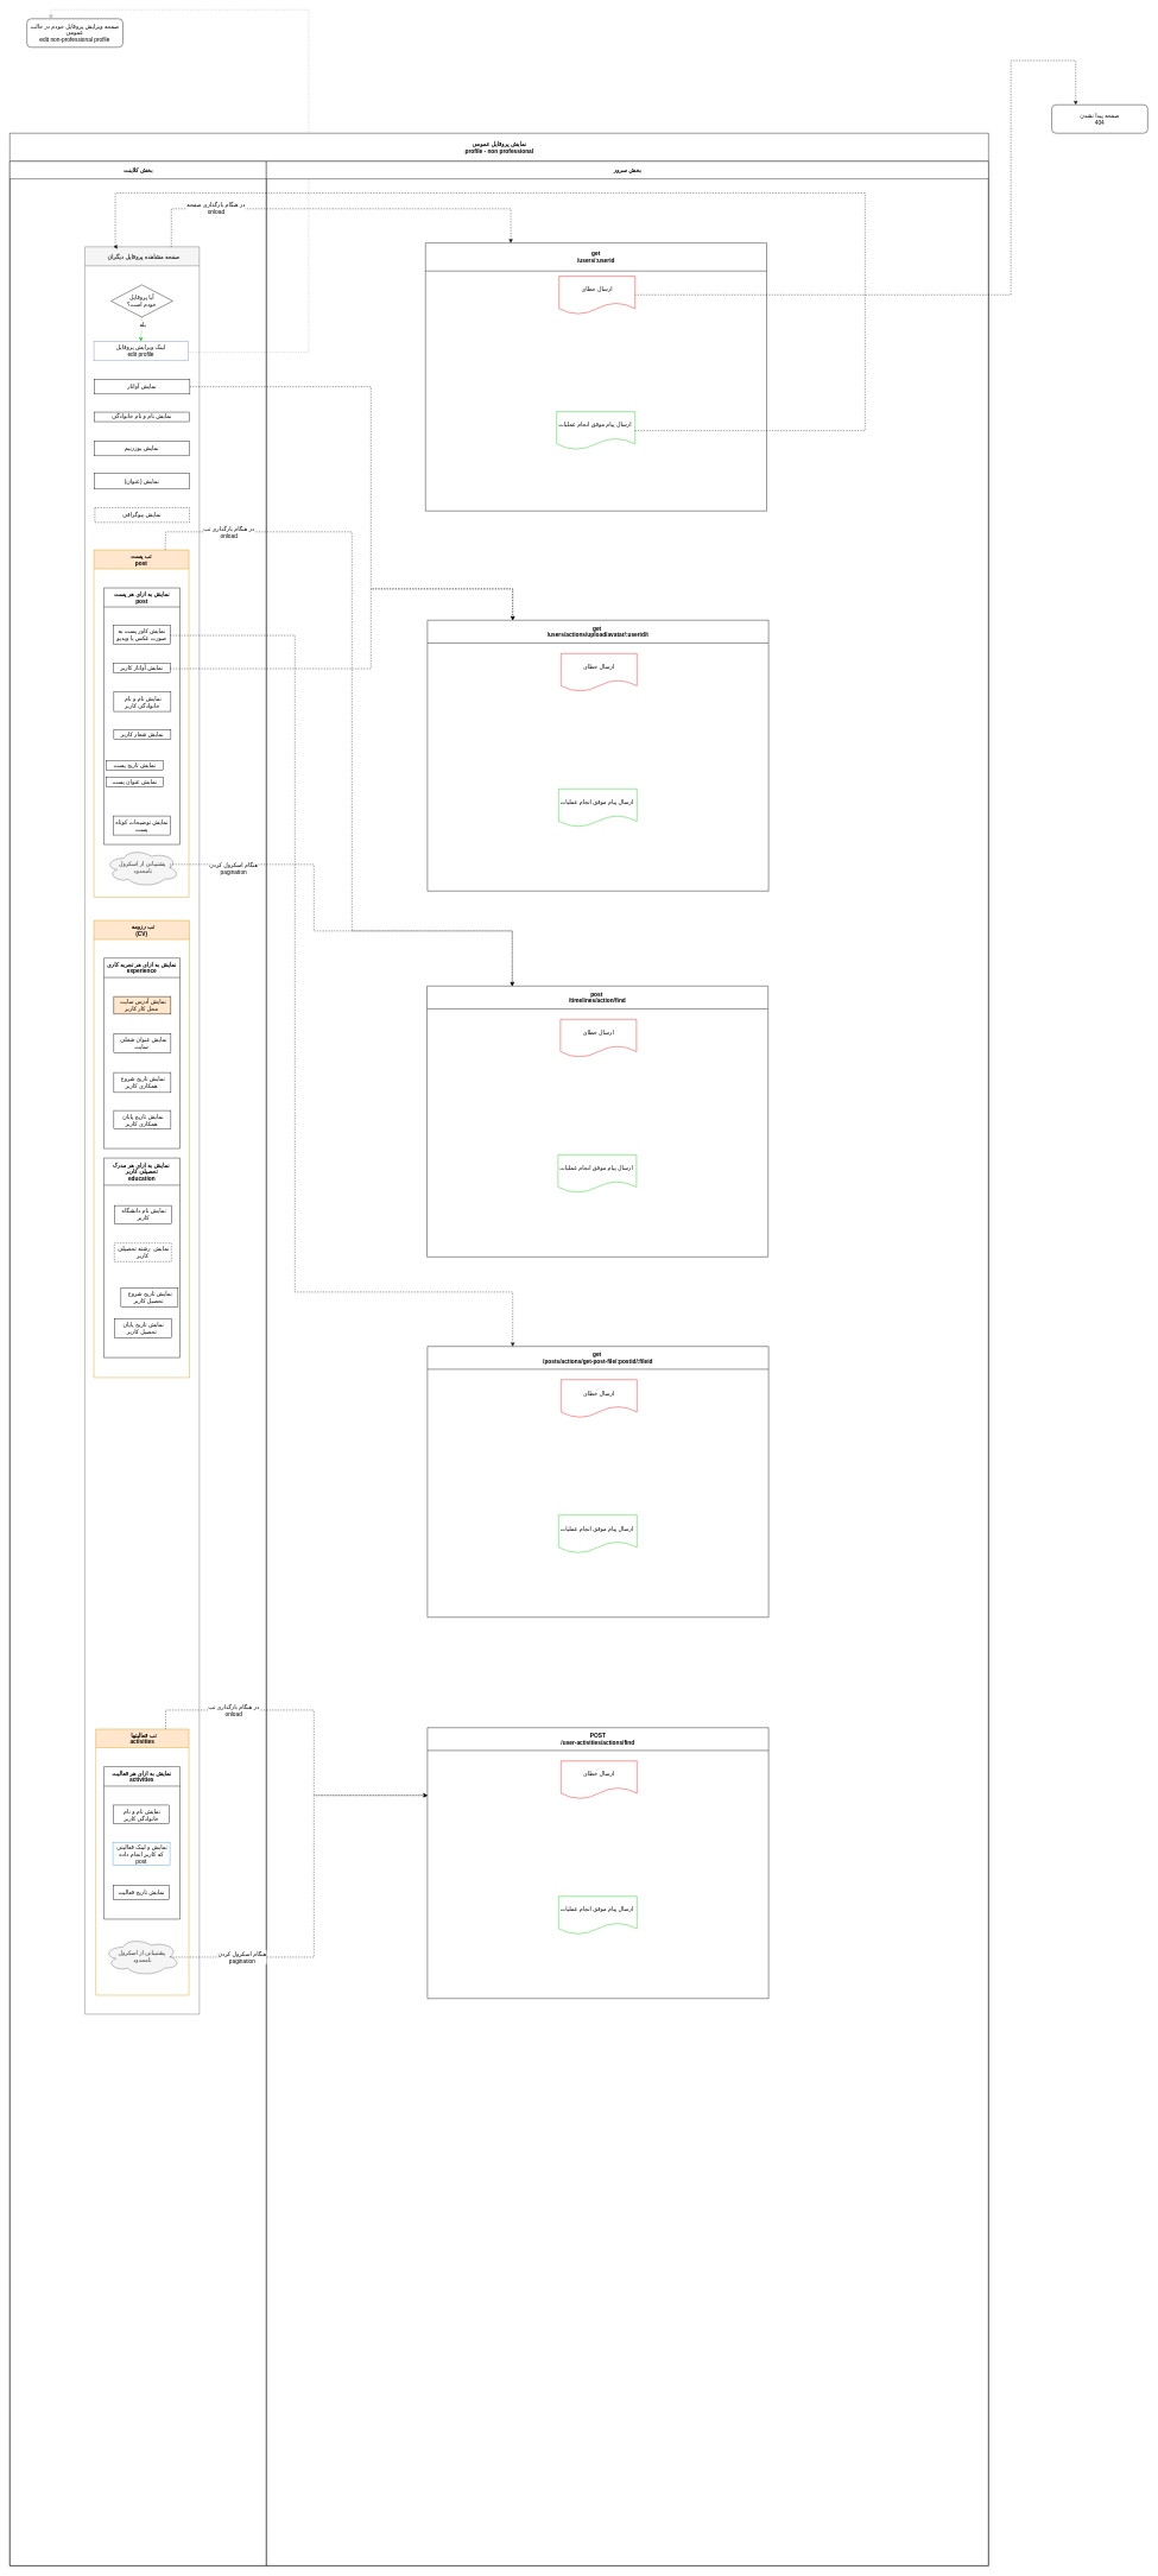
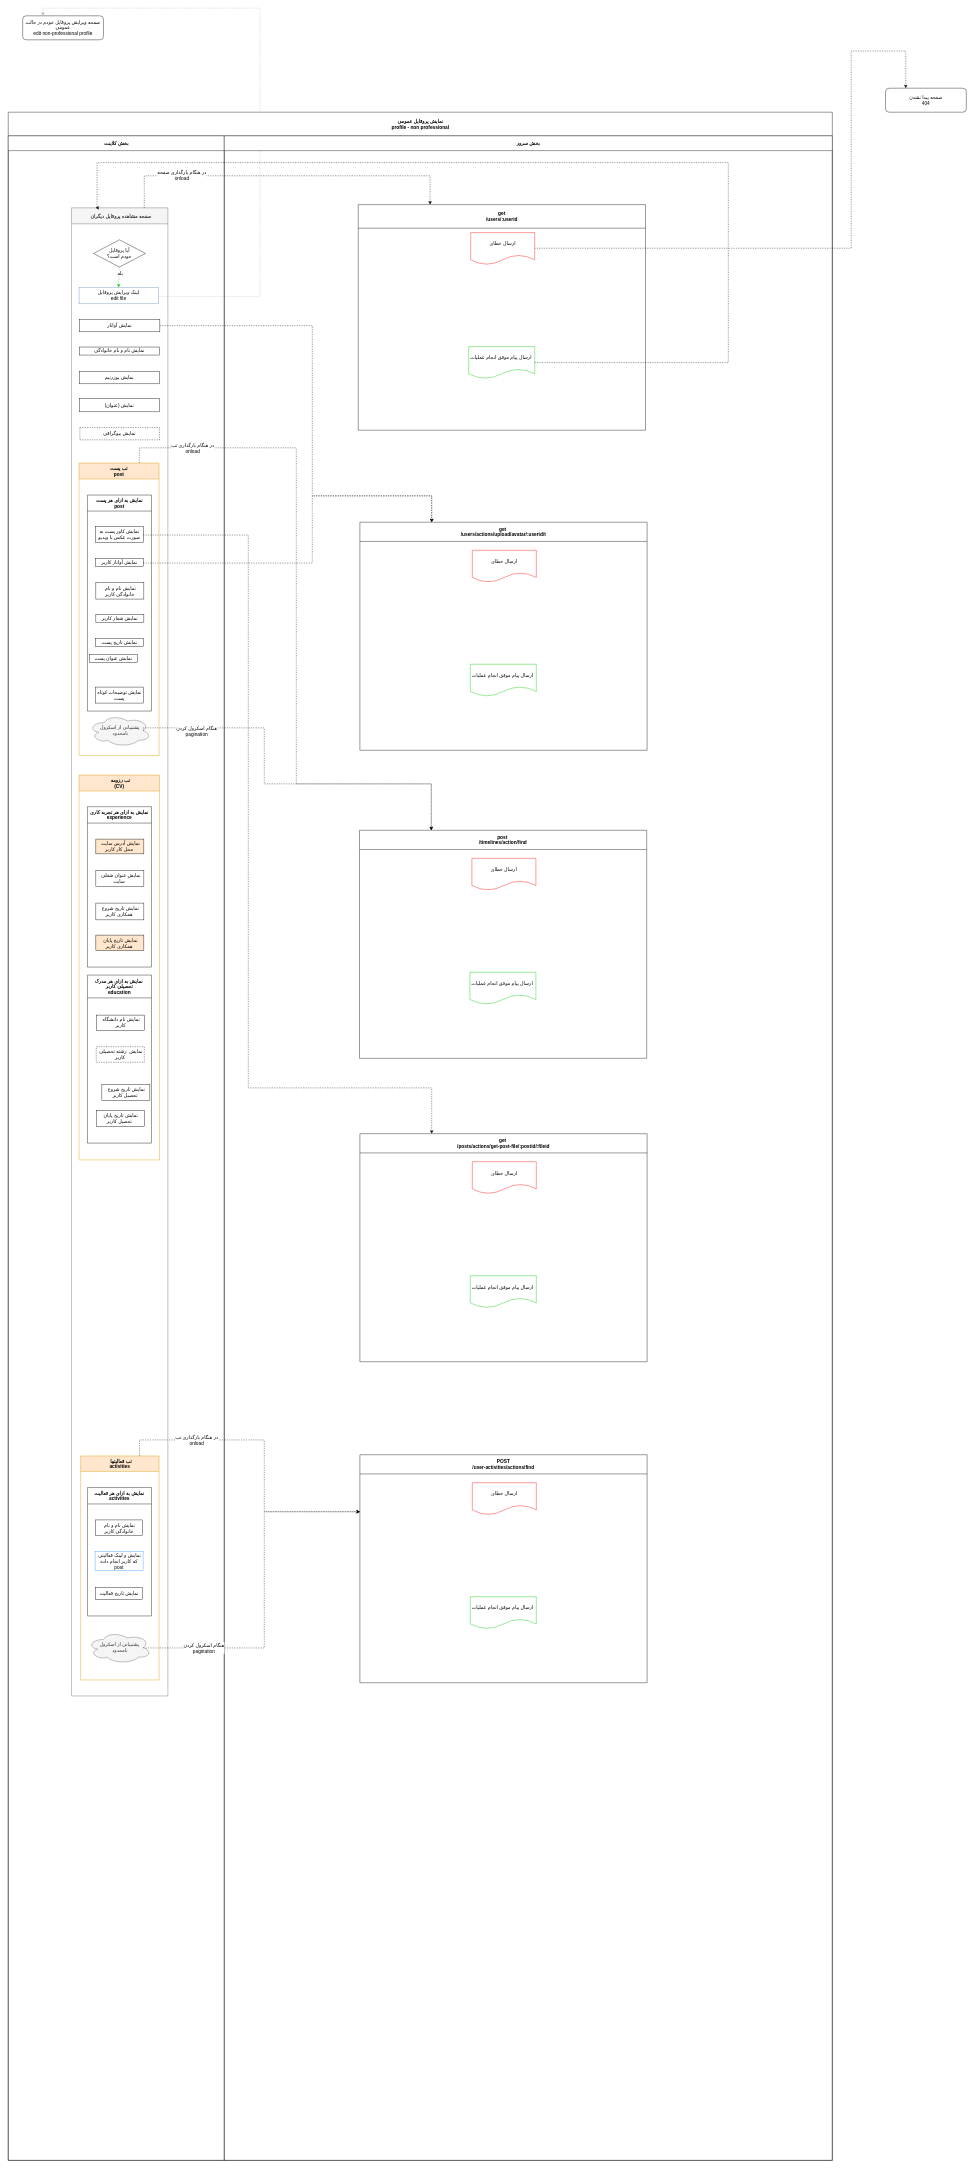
- <mxCell id="41" value="&lt;p&gt;&lt;/p&gt;&lt;p&gt;&lt;/p&gt;&lt;p&gt;&lt;/p&gt;&lt;p&gt;&lt;/p&gt;&lt;p&gt;&lt;/p&gt;&lt;p&gt;لینک ویرایش پروفایل&lt;br&gt;edit profile&lt;br&gt;&lt;/p&gt;" style="rounded=0;whiteSpace=wrap;html=1;fillColor=#FFFFFF;strokeColor=#6c8ebf;" parent="8" vertex="1"><mxGeometry x="19" y="199" width="198" height="41" as="geometry" /></mxCell>
+ <mxCell id="41" value="&lt;p&gt;&lt;/p&gt;&lt;p&gt;&lt;/p&gt;&lt;p&gt;&lt;/p&gt;&lt;p&gt;&lt;/p&gt;&lt;p&gt;&lt;/p&gt;&lt;p&gt;لینک ویرایش پروفایل&lt;br&gt;edit file&lt;br&gt;&lt;/p&gt;" style="rounded=0;whiteSpace=wrap;html=1;fillColor=#FFFFFF;strokeColor=#6c8ebf;" parent="8" vertex="1"><mxGeometry x="19" y="199" width="198" height="41" as="geometry" /></mxCell>
- <mxCell id="31" value="&lt;p&gt;&lt;/p&gt;&lt;p&gt;&lt;/p&gt;&lt;p&gt;&lt;/p&gt;&lt;p&gt;&lt;/p&gt;&lt;p&gt;&lt;/p&gt;&lt;p&gt;&lt;/p&gt;&lt;p&gt;نمایش تاریخ پست&lt;br&gt;&lt;/p&gt;" style="rounded=0;whiteSpace=wrap;html=1;" parent="26" vertex="1"><mxGeometry x="5" y="364" width="120" height="20" as="geometry" /></mxCell>
+ <mxCell id="31" value="&lt;p&gt;&lt;/p&gt;&lt;p&gt;&lt;/p&gt;&lt;p&gt;&lt;/p&gt;&lt;p&gt;&lt;/p&gt;&lt;p&gt;&lt;/p&gt;&lt;p&gt;&lt;/p&gt;&lt;p&gt;نمایش تاریخ پست&lt;br&gt;&lt;/p&gt;" style="rounded=0;whiteSpace=wrap;html=1;" parent="26" vertex="1"><mxGeometry x="20" y="359" width="120" height="20" as="geometry" /></mxCell>
- <mxCell id="15" value="&lt;p&gt;&lt;/p&gt;&lt;p&gt;&lt;/p&gt;&lt;p&gt;&lt;/p&gt;&lt;p&gt;&lt;/p&gt;&lt;p&gt;&lt;/p&gt;&lt;p&gt;&lt;/p&gt;&lt;p&gt;&amp;nbsp;نمایش تاریخ پایان همکاری کاربر&amp;nbsp;&lt;br&gt;&lt;/p&gt;" style="rounded=0;whiteSpace=wrap;html=1;" parent="11" vertex="1"><mxGeometry x="21" y="321" width="120" height="39" as="geometry" /></mxCell>
+ <mxCell id="15" value="&lt;p&gt;&lt;/p&gt;&lt;p&gt;&lt;/p&gt;&lt;p&gt;&lt;/p&gt;&lt;p&gt;&lt;/p&gt;&lt;p&gt;&lt;/p&gt;&lt;p&gt;&lt;/p&gt;&lt;p&gt;&amp;nbsp;نمایش تاریخ پایان همکاری کاربر&amp;nbsp;&lt;br&gt;&lt;/p&gt;" style="rounded=0;whiteSpace=wrap;html=1;fillColor=#ffe6cc;" parent="11" vertex="1"><mxGeometry x="21" y="321" width="120" height="39" as="geometry" /></mxCell>
